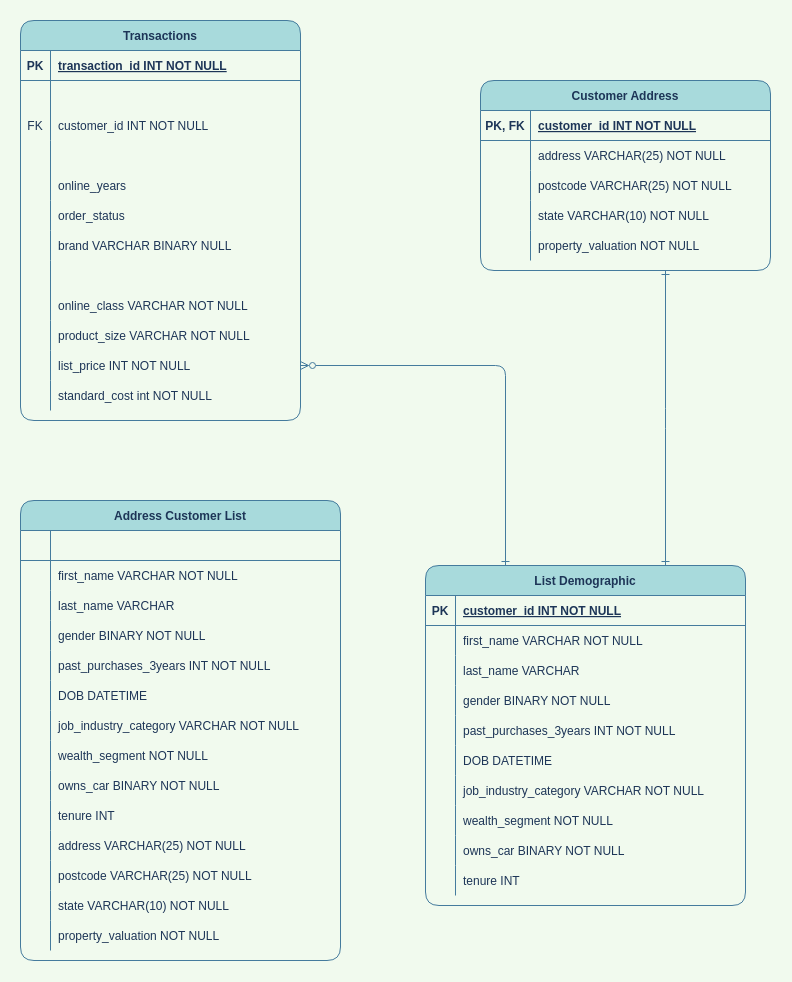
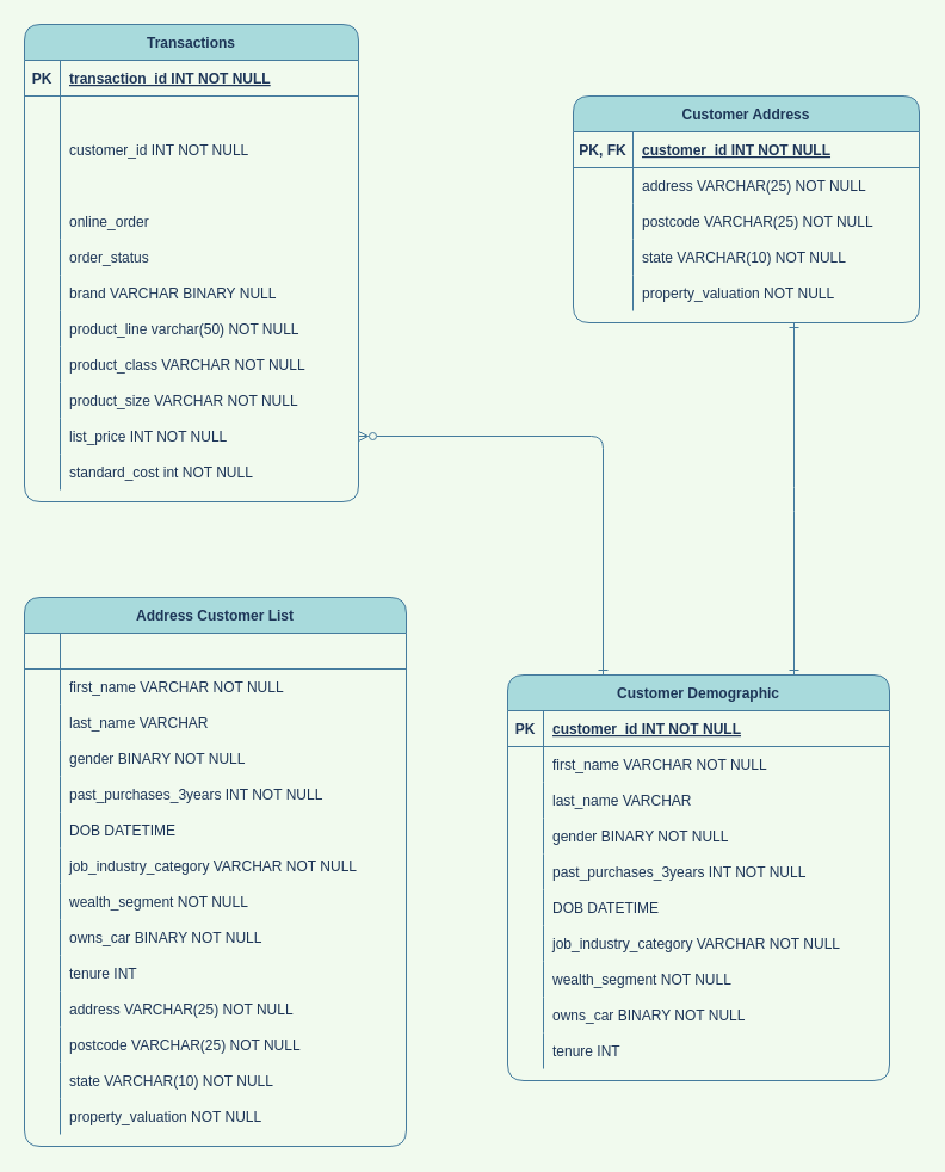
- <mxCell id="52" value="FK" style="shape=partialRectangle;overflow=hidden;connectable=0;fillColor=none;top=0;left=0;bottom=0;right=0;rounded=1;strokeColor=#457B9D;fontColor=#1D3557;" parent="51" vertex="1"><mxGeometry width="30" height="30" as="geometry"><mxRectangle width="30" height="30" as="alternateBounds" /></mxGeometry></mxCell>
- <mxCell id="58" value="online_years" style="shape=partialRectangle;overflow=hidden;connectable=0;fillColor=none;top=0;left=0;bottom=0;right=0;align=left;spacingLeft=6;rounded=1;strokeColor=#457B9D;fontColor=#1D3557;" parent="56" vertex="1"><mxGeometry x="30" width="250" height="30" as="geometry"><mxRectangle width="250" height="30" as="alternateBounds" /></mxGeometry></mxCell>
+ <mxCell id="58" value="online_order" style="shape=partialRectangle;overflow=hidden;connectable=0;fillColor=none;top=0;left=0;bottom=0;right=0;align=left;spacingLeft=6;rounded=1;strokeColor=#457B9D;fontColor=#1D3557;" parent="56" vertex="1"><mxGeometry x="30" width="250" height="30" as="geometry"><mxRectangle width="250" height="30" as="alternateBounds" /></mxGeometry></mxCell>
+ <mxCell id="67" value="product_line varchar(50) NOT NULL" style="shape=partialRectangle;overflow=hidden;connectable=0;fillColor=none;top=0;left=0;bottom=0;right=0;align=left;spacingLeft=6;rounded=1;strokeColor=#457B9D;fontColor=#1D3557;" parent="65" vertex="1"><mxGeometry x="30" width="250" height="30" as="geometry"><mxRectangle width="250" height="30" as="alternateBounds" /></mxGeometry></mxCell>
- <mxCell id="70" value="online_class VARCHAR NOT NULL" style="shape=partialRectangle;overflow=hidden;connectable=0;fillColor=none;top=0;left=0;bottom=0;right=0;align=left;spacingLeft=6;rounded=1;strokeColor=#457B9D;fontColor=#1D3557;" parent="68" vertex="1"><mxGeometry x="30" width="250" height="30" as="geometry"><mxRectangle width="250" height="30" as="alternateBounds" /></mxGeometry></mxCell>
+ <mxCell id="70" value="product_class VARCHAR NOT NULL" style="shape=partialRectangle;overflow=hidden;connectable=0;fillColor=none;top=0;left=0;bottom=0;right=0;align=left;spacingLeft=6;rounded=1;strokeColor=#457B9D;fontColor=#1D3557;" parent="68" vertex="1"><mxGeometry x="30" width="250" height="30" as="geometry"><mxRectangle width="250" height="30" as="alternateBounds" /></mxGeometry></mxCell>
- <mxCell id="98" value="List Demographic" style="shape=table;startSize=30;container=1;collapsible=1;childLayout=tableLayout;fixedRows=1;rowLines=0;fontStyle=1;align=center;resizeLast=1;rounded=1;fillColor=#A8DADC;strokeColor=#457B9D;fontColor=#1D3557;" parent="1" vertex="1"><mxGeometry x="425" y="565" width="320" height="340" as="geometry" /></mxCell>
+ <mxCell id="98" value="Customer Demographic" style="shape=table;startSize=30;container=1;collapsible=1;childLayout=tableLayout;fixedRows=1;rowLines=0;fontStyle=1;align=center;resizeLast=1;rounded=1;fillColor=#A8DADC;strokeColor=#457B9D;fontColor=#1D3557;" parent="1" vertex="1"><mxGeometry x="425" y="565" width="320" height="340" as="geometry" /></mxCell>
